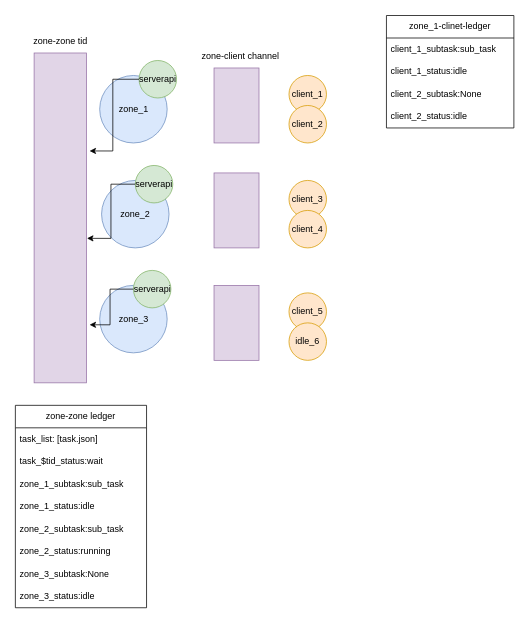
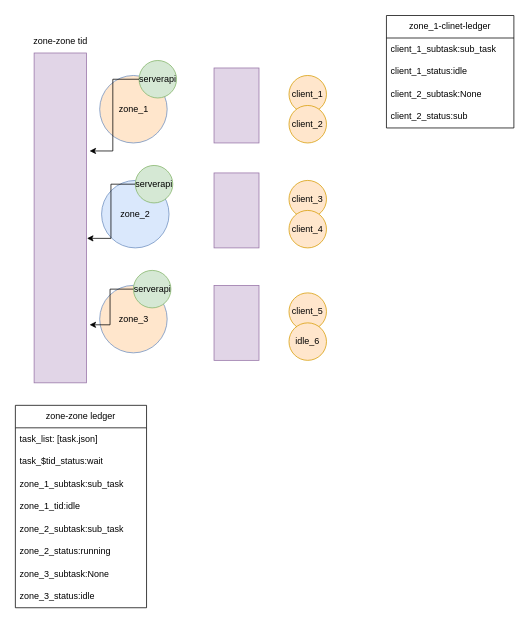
- <mxCell id="5" value="zone-client channel" style="text;html=1;align=center;verticalAlign=middle;resizable=0;points=[];autosize=1;strokeColor=none;fillColor=none;" parent="1" vertex="1"><mxGeometry x="255" y="60" width="130" height="30" as="geometry" /></mxCell>
- <mxCell id="6" value="zone_1" style="ellipse;whiteSpace=wrap;html=1;aspect=fixed;fillColor=#dae8fc;strokeColor=#6c8ebf;" parent="1" vertex="1"><mxGeometry x="132.5" y="100" width="90" height="90" as="geometry" /></mxCell>
+ <mxCell id="6" value="zone_1" style="ellipse;whiteSpace=wrap;html=1;aspect=fixed;fillColor=#ffe6cc;strokeColor=#6c8ebf;" parent="1" vertex="1"><mxGeometry x="132.5" y="100" width="90" height="90" as="geometry" /></mxCell>
- <mxCell id="24" value="client_2_status:idle" style="text;strokeColor=none;fillColor=none;align=left;verticalAlign=middle;spacingLeft=4;spacingRight=4;overflow=hidden;points=[[0,0.5],[1,0.5]];portConstraint=eastwest;rotatable=0;whiteSpace=wrap;html=1;" parent="20" vertex="1"><mxGeometry y="120" width="170" height="30" as="geometry" /></mxCell>
+ <mxCell id="24" value="client_2_status:sub" style="text;strokeColor=none;fillColor=none;align=left;verticalAlign=middle;spacingLeft=4;spacingRight=4;overflow=hidden;points=[[0,0.5],[1,0.5]];portConstraint=eastwest;rotatable=0;whiteSpace=wrap;html=1;" parent="20" vertex="1"><mxGeometry y="120" width="170" height="30" as="geometry" /></mxCell>
- <mxCell id="10" value="zone_3" style="ellipse;whiteSpace=wrap;html=1;aspect=fixed;fillColor=#dae8fc;strokeColor=#6c8ebf;" parent="1" vertex="1"><mxGeometry x="132.5" y="380" width="90" height="90" as="geometry" /></mxCell>
+ <mxCell id="10" value="zone_3" style="ellipse;whiteSpace=wrap;html=1;aspect=fixed;fillColor=#ffe6cc;strokeColor=#6c8ebf;" parent="1" vertex="1"><mxGeometry x="132.5" y="380" width="90" height="90" as="geometry" /></mxCell>
- <mxCell id="29" value="zone_1_status:idle&lt;span id=&quot;docs-internal-guid-9119f84e-7fff-ce26-c6a9-abf0f229bee5&quot;&gt;&lt;/span&gt;" style="text;strokeColor=none;fillColor=none;align=left;verticalAlign=middle;spacingLeft=4;spacingRight=4;overflow=hidden;points=[[0,0.5],[1,0.5]];portConstraint=eastwest;rotatable=0;whiteSpace=wrap;html=1;" parent="25" vertex="1"><mxGeometry y="120" width="175" height="30" as="geometry" /></mxCell>
+ <mxCell id="29" value="zone_1_tid:idle&lt;span id=&quot;docs-internal-guid-9119f84e-7fff-ce26-c6a9-abf0f229bee5&quot;&gt;&lt;/span&gt;" style="text;strokeColor=none;fillColor=none;align=left;verticalAlign=middle;spacingLeft=4;spacingRight=4;overflow=hidden;points=[[0,0.5],[1,0.5]];portConstraint=eastwest;rotatable=0;whiteSpace=wrap;html=1;" parent="25" vertex="1"><mxGeometry y="120" width="175" height="30" as="geometry" /></mxCell>
